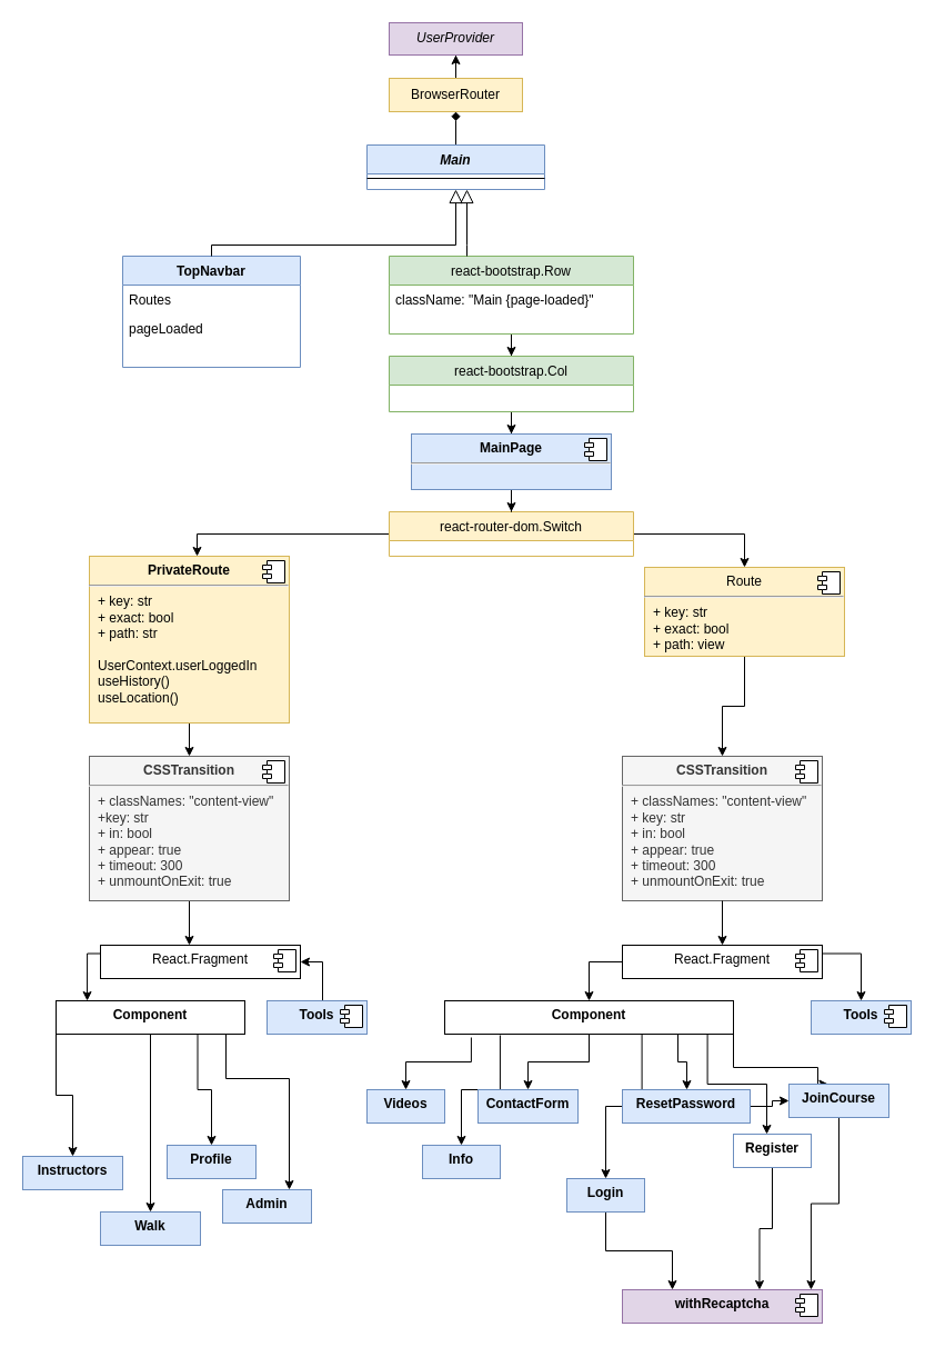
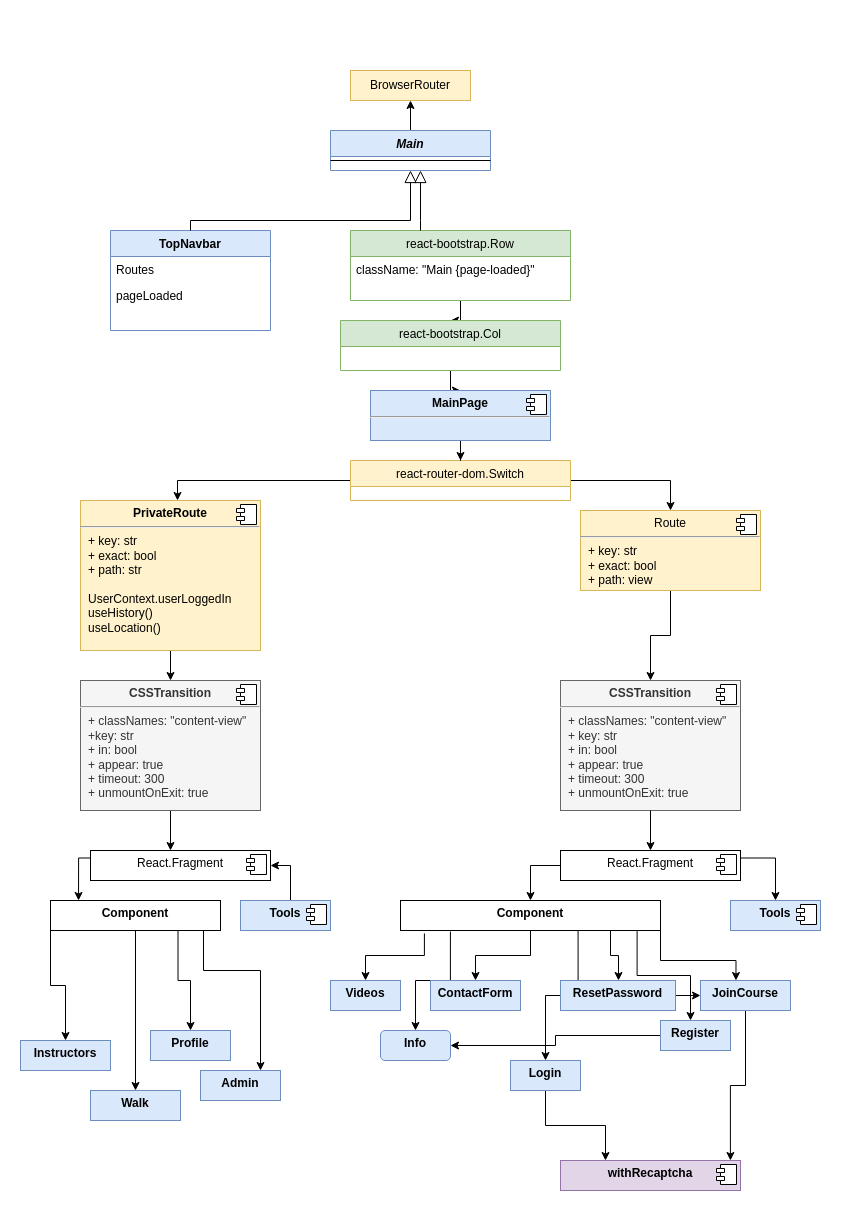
- <mxCell id="14" value="UserProvider" style="whiteSpace=wrap;html=1;verticalAlign=top;fontStyle=2;startSize=26;rounded=0;shadow=0;strokeWidth=1;fillColor=#e1d5e7;strokeColor=#9673a6;" vertex="1" parent="1"><mxGeometry x="350" y="20" width="120" height="29" as="geometry" /></mxCell>
- <mxCell id="13" value="" style="edgeStyle=orthogonalEdgeStyle;rounded=0;orthogonalLoop=1;jettySize=auto;html=1;exitX=0.5;exitY=0;exitDx=0;exitDy=0;" edge="1" parent="1" source="15" target="14"><mxGeometry relative="1" as="geometry"><mxPoint x="410" y="110" as="sourcePoint" /></mxGeometry></mxCell>
- <mxCell id="2" style="edgeStyle=orthogonalEdgeStyle;rounded=0;orthogonalLoop=1;jettySize=auto;html=1;exitX=0.5;exitY=0;exitDx=0;exitDy=0;entryX=0.5;entryY=1;entryDx=0;entryDy=0;endArrow=diamond;" edge="1" parent="1" source="3" target="15"><mxGeometry relative="1" as="geometry"><mxPoint x="410" y="248" as="targetPoint" /></mxGeometry></mxCell>
+ <mxCell id="2" style="edgeStyle=orthogonalEdgeStyle;rounded=0;orthogonalLoop=1;jettySize=auto;html=1;exitX=0.5;exitY=0;exitDx=0;exitDy=0;entryX=0.5;entryY=1;entryDx=0;entryDy=0;" edge="1" parent="1" source="3" target="15"><mxGeometry relative="1" as="geometry"><mxPoint x="410" y="248" as="targetPoint" /></mxGeometry></mxCell>
- <mxCell id="17" value="react-bootstrap.Col&#10;" style="swimlane;fontStyle=0;align=center;verticalAlign=top;childLayout=stackLayout;horizontal=1;startSize=26;horizontalStack=0;resizeParent=1;resizeLast=0;collapsible=1;marginBottom=0;rounded=0;shadow=0;strokeWidth=1;fillColor=#d5e8d4;strokeColor=#82b366;" vertex="1" parent="1"><mxGeometry x="350" y="320" width="220" height="50" as="geometry"><mxRectangle x="340" y="380" width="170" height="26" as="alternateBounds" /></mxGeometry></mxCell>
+ <mxCell id="17" value="react-bootstrap.Col&#10;" style="swimlane;fontStyle=0;align=center;verticalAlign=top;childLayout=stackLayout;horizontal=1;startSize=26;horizontalStack=0;resizeParent=1;resizeLast=0;collapsible=1;marginBottom=0;rounded=0;shadow=0;strokeWidth=1;fillColor=#d5e8d4;strokeColor=#82b366;" vertex="1" parent="1"><mxGeometry x="340" y="320" width="220" height="50" as="geometry"><mxRectangle x="340" y="380" width="170" height="26" as="alternateBounds" /></mxGeometry></mxCell>
- <mxCell id="77" value="&lt;p style=&quot;margin:0px;margin-top:6px;text-align:center;&quot;&gt;&lt;b&gt;JoinCourse&lt;/b&gt;&lt;/p&gt;" style="align=left;overflow=fill;html=1;dropTarget=0;fillColor=#dae8fc;strokeColor=#6c8ebf;" vertex="1" parent="1"><mxGeometry x="710" y="975" width="90" height="30" as="geometry" /></mxCell>
+ <mxCell id="77" value="&lt;p style=&quot;margin:0px;margin-top:6px;text-align:center;&quot;&gt;&lt;b&gt;JoinCourse&lt;/b&gt;&lt;/p&gt;" style="align=left;overflow=fill;html=1;dropTarget=0;fillColor=#dae8fc;strokeColor=#6c8ebf;" vertex="1" parent="1"><mxGeometry x="700" y="980" width="90" height="30" as="geometry" /></mxCell>
- <mxCell id="74" value="&lt;p style=&quot;margin:0px;margin-top:6px;text-align:center;&quot;&gt;&lt;b&gt;Register&lt;/b&gt;&lt;/p&gt;" style="align=left;overflow=fill;html=1;dropTarget=0;fillColor=#ffffff;strokeColor=#6c8ebf;" vertex="1" parent="1"><mxGeometry x="660" y="1020" width="70" height="30" as="geometry" /></mxCell>
+ <mxCell id="74" value="&lt;p style=&quot;margin:0px;margin-top:6px;text-align:center;&quot;&gt;&lt;b&gt;Register&lt;/b&gt;&lt;/p&gt;" style="align=left;overflow=fill;html=1;dropTarget=0;fillColor=#dae8fc;strokeColor=#6c8ebf;" vertex="1" parent="1"><mxGeometry x="660" y="1020" width="70" height="30" as="geometry" /></mxCell>
- <mxCell id="64" value="&lt;p style=&quot;margin:0px;margin-top:6px;text-align:center;&quot;&gt;&lt;b&gt;Info&lt;/b&gt;&lt;/p&gt;" style="align=left;overflow=fill;html=1;dropTarget=0;fillColor=#dae8fc;strokeColor=#6c8ebf;" vertex="1" parent="1"><mxGeometry x="380" y="1030" width="70" height="30" as="geometry" /></mxCell>
+ <mxCell id="64" value="&lt;p style=&quot;margin:0px;margin-top:6px;text-align:center;&quot;&gt;&lt;b&gt;Info&lt;/b&gt;&lt;/p&gt;" style="align=left;overflow=fill;html=1;dropTarget=0;fillColor=#dae8fc;strokeColor=#6c8ebf;rounded=1;" vertex="1" parent="1"><mxGeometry x="380" y="1030" width="70" height="30" as="geometry" /></mxCell>
- <mxCell id="73" value="" style="edgeStyle=orthogonalEdgeStyle;rounded=0;orthogonalLoop=1;jettySize=auto;html=1;entryX=0.686;entryY=0;entryDx=0;entryDy=0;entryPerimeter=0;" edge="1" parent="1" source="74" target="41"><mxGeometry relative="1" as="geometry" /></mxCell>
+ <mxCell id="73" value="" style="edgeStyle=orthogonalEdgeStyle;rounded=0;orthogonalLoop=1;jettySize=auto;html=1;" edge="1" parent="1" source="74" target="64"><mxGeometry relative="1" as="geometry" /></mxCell>
